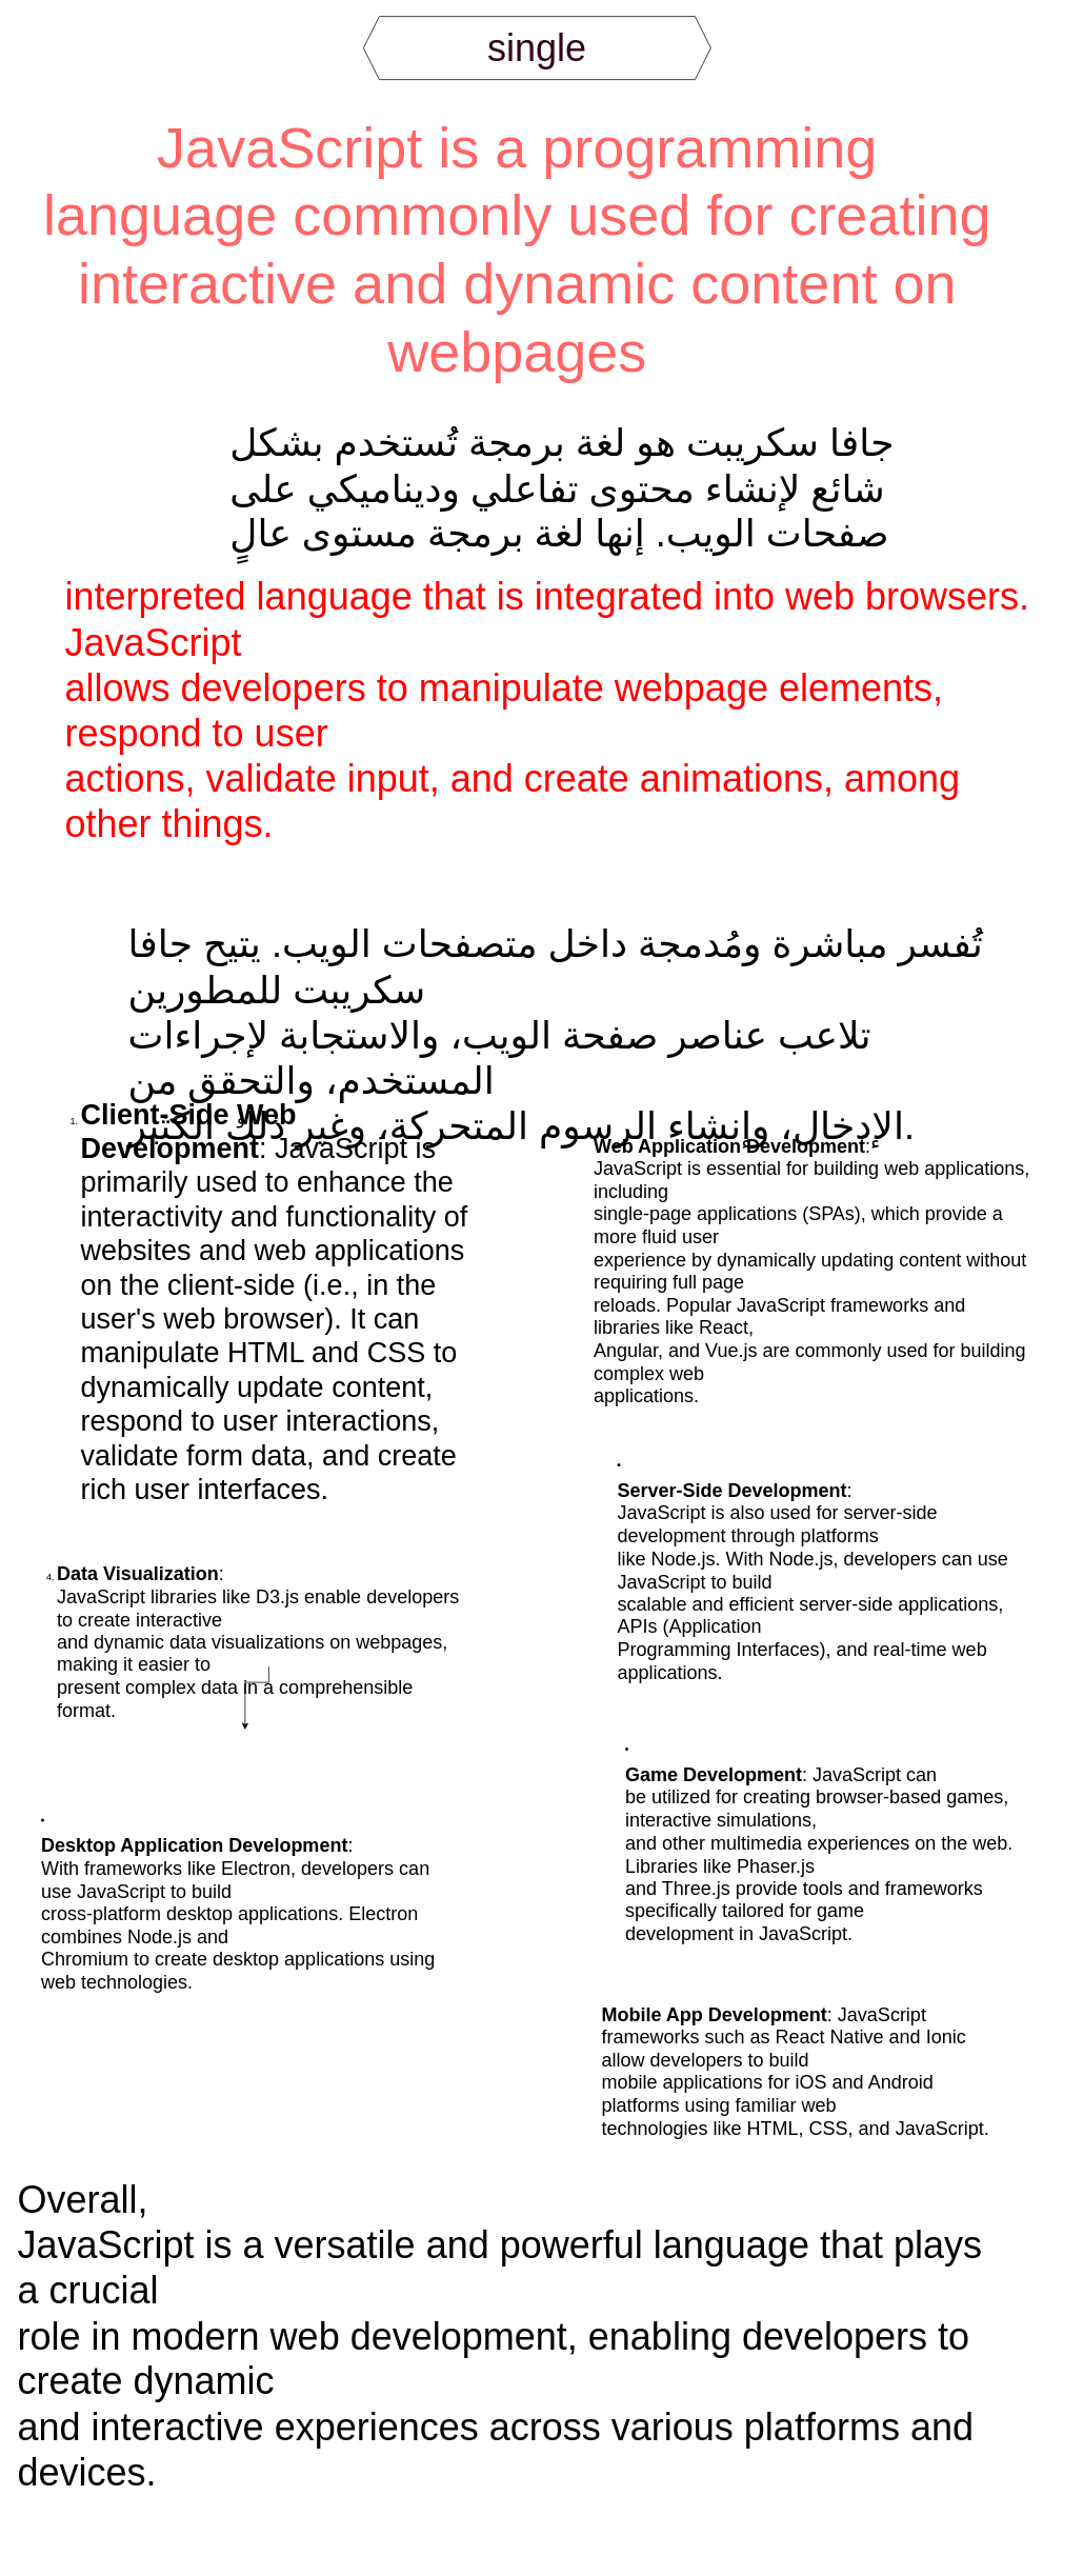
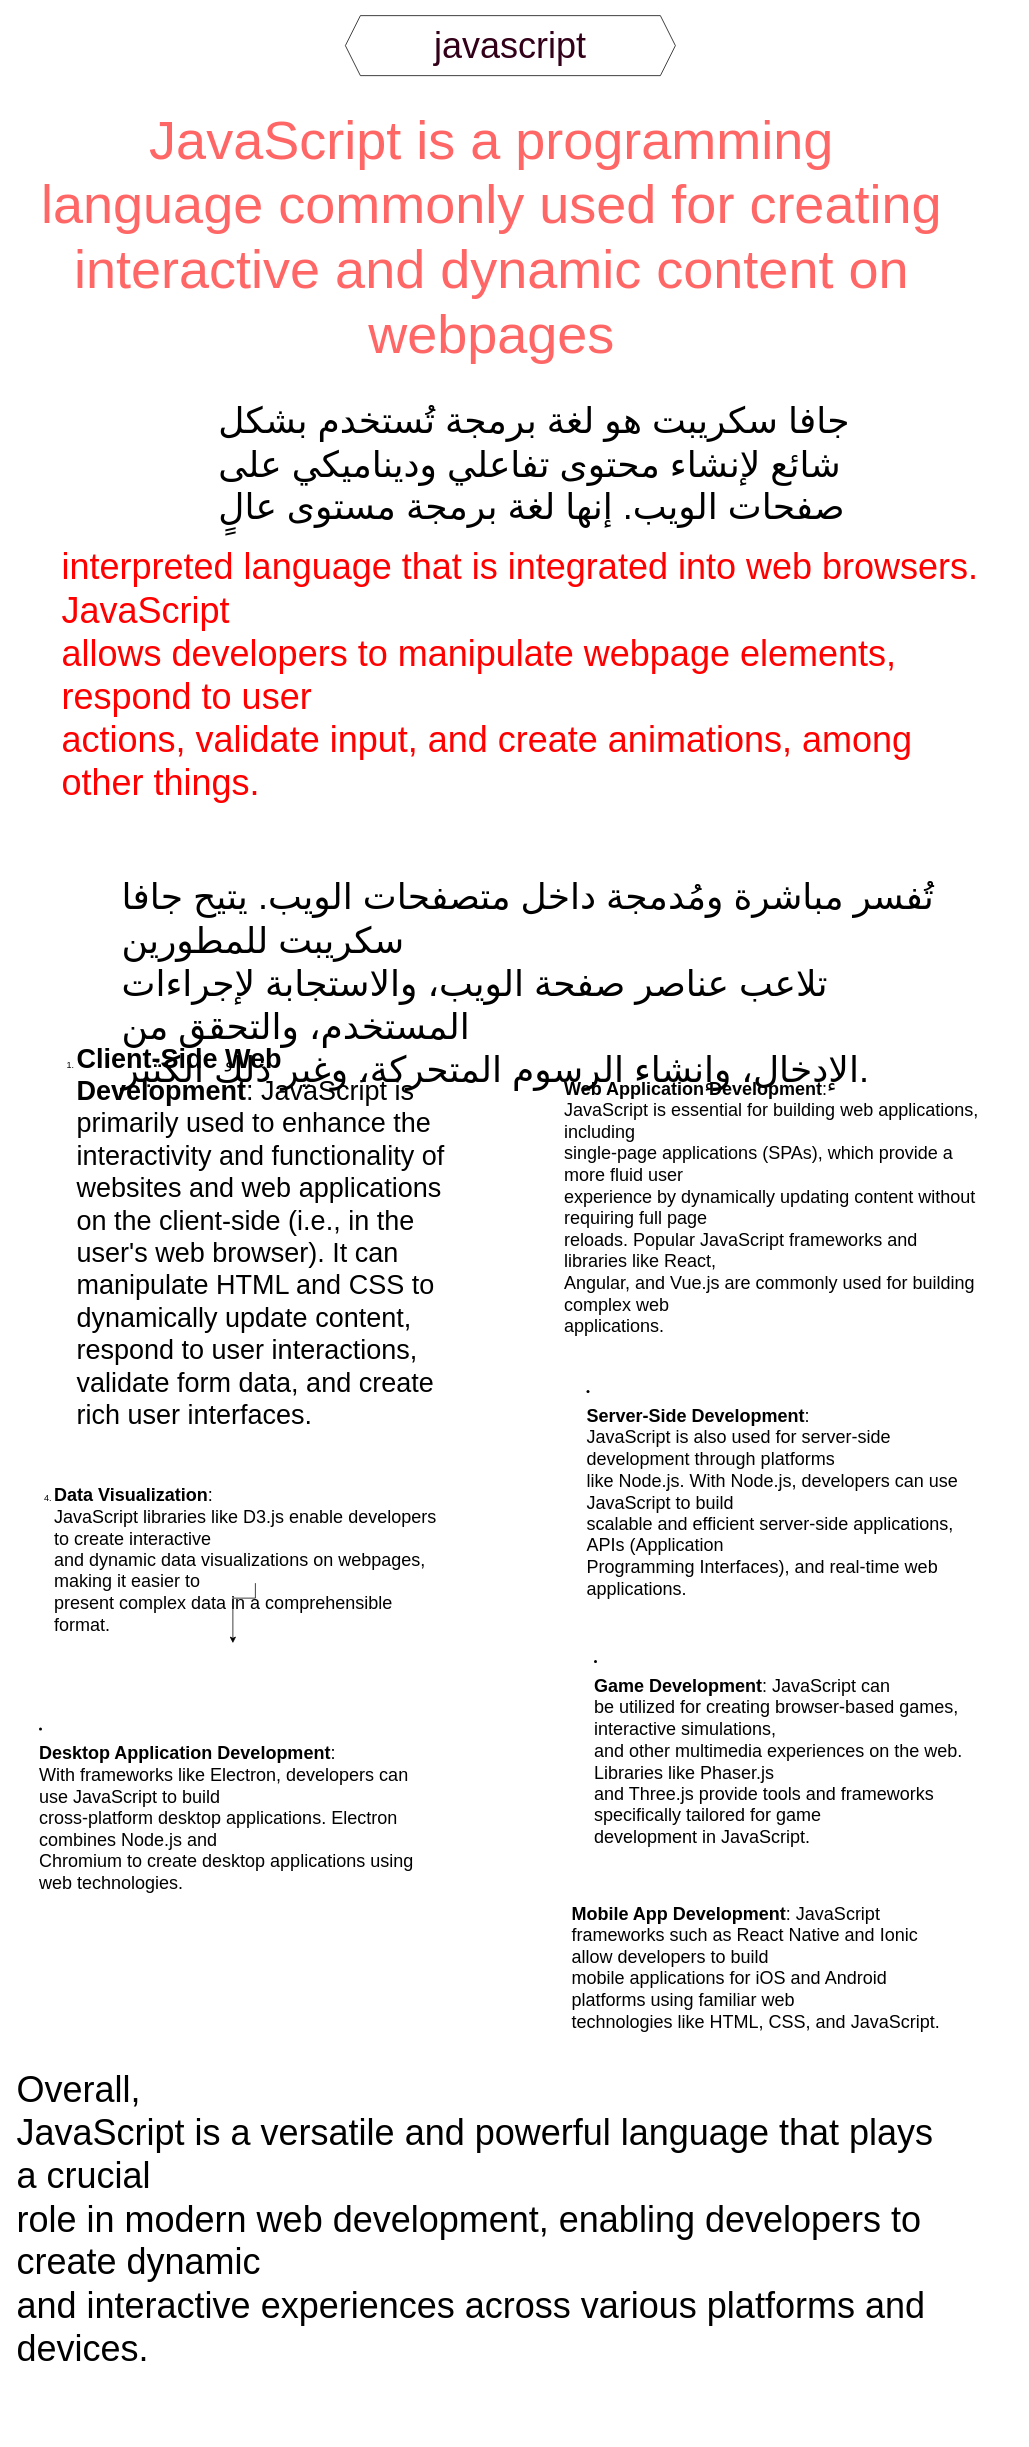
- <mxCell id="3" value="&lt;font style=&quot;font-size: 48px;&quot; color=&quot;#33001a&quot;&gt;single&lt;/font&gt;" style="shape=hexagon;perimeter=hexagonPerimeter2;whiteSpace=wrap;html=1;fixedSize=1;" vertex="1" parent="1"><mxGeometry x="460" y="20" width="440" height="80" as="geometry" /></mxCell>
+ <mxCell id="3" value="&lt;font style=&quot;font-size: 48px;&quot; color=&quot;#33001a&quot;&gt;javascript&lt;/font&gt;" style="shape=hexagon;perimeter=hexagonPerimeter2;whiteSpace=wrap;html=1;fixedSize=1;" vertex="1" parent="1"><mxGeometry x="460" y="20" width="440" height="80" as="geometry" /></mxCell>
